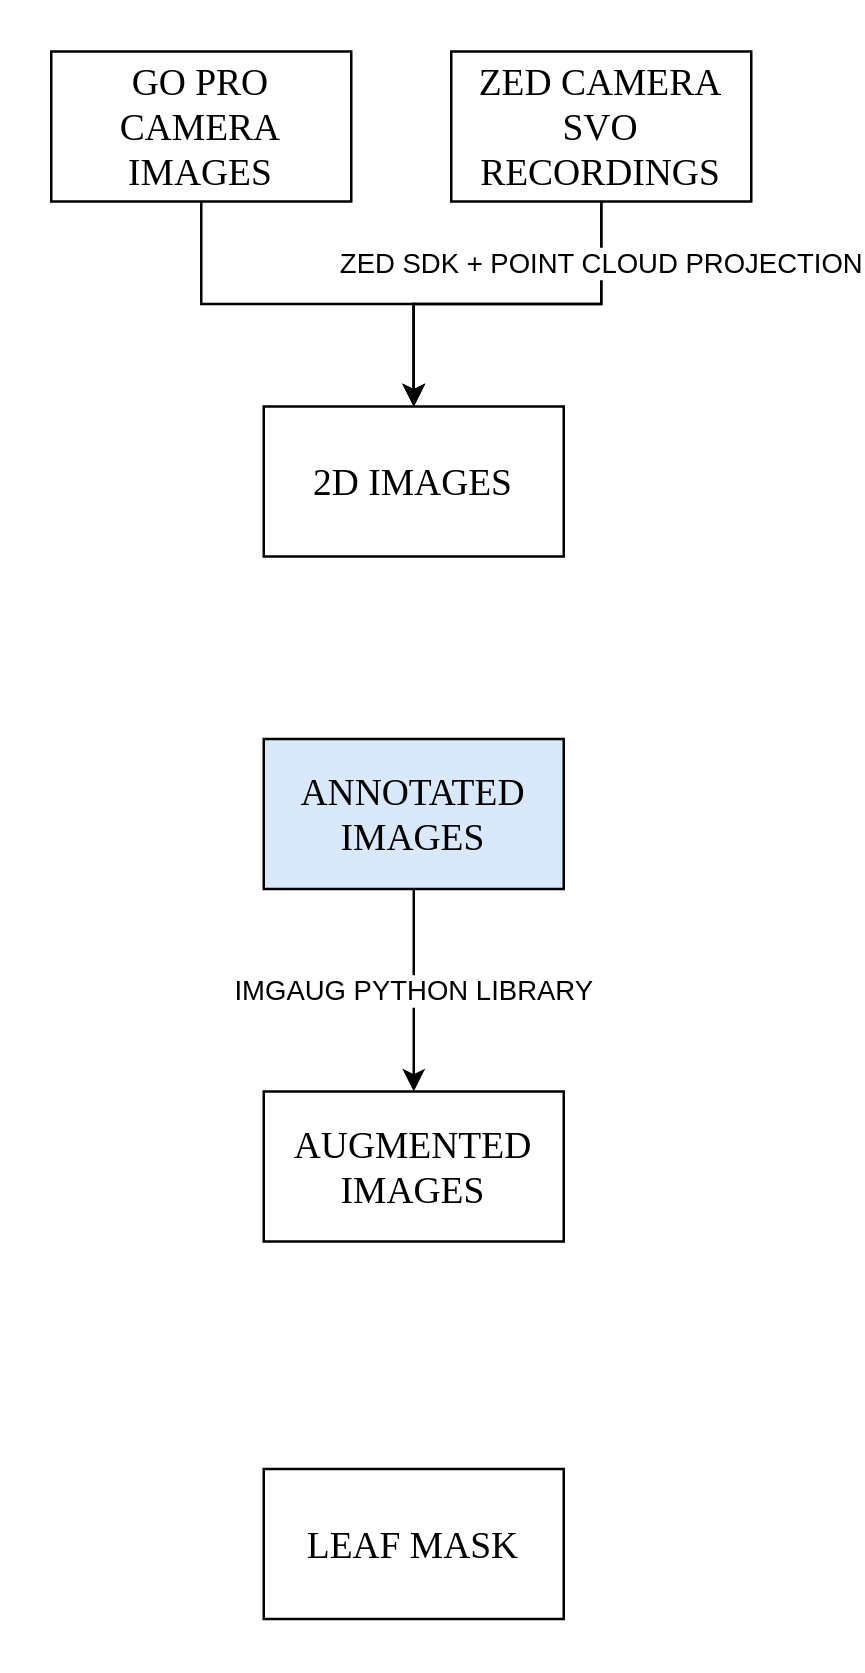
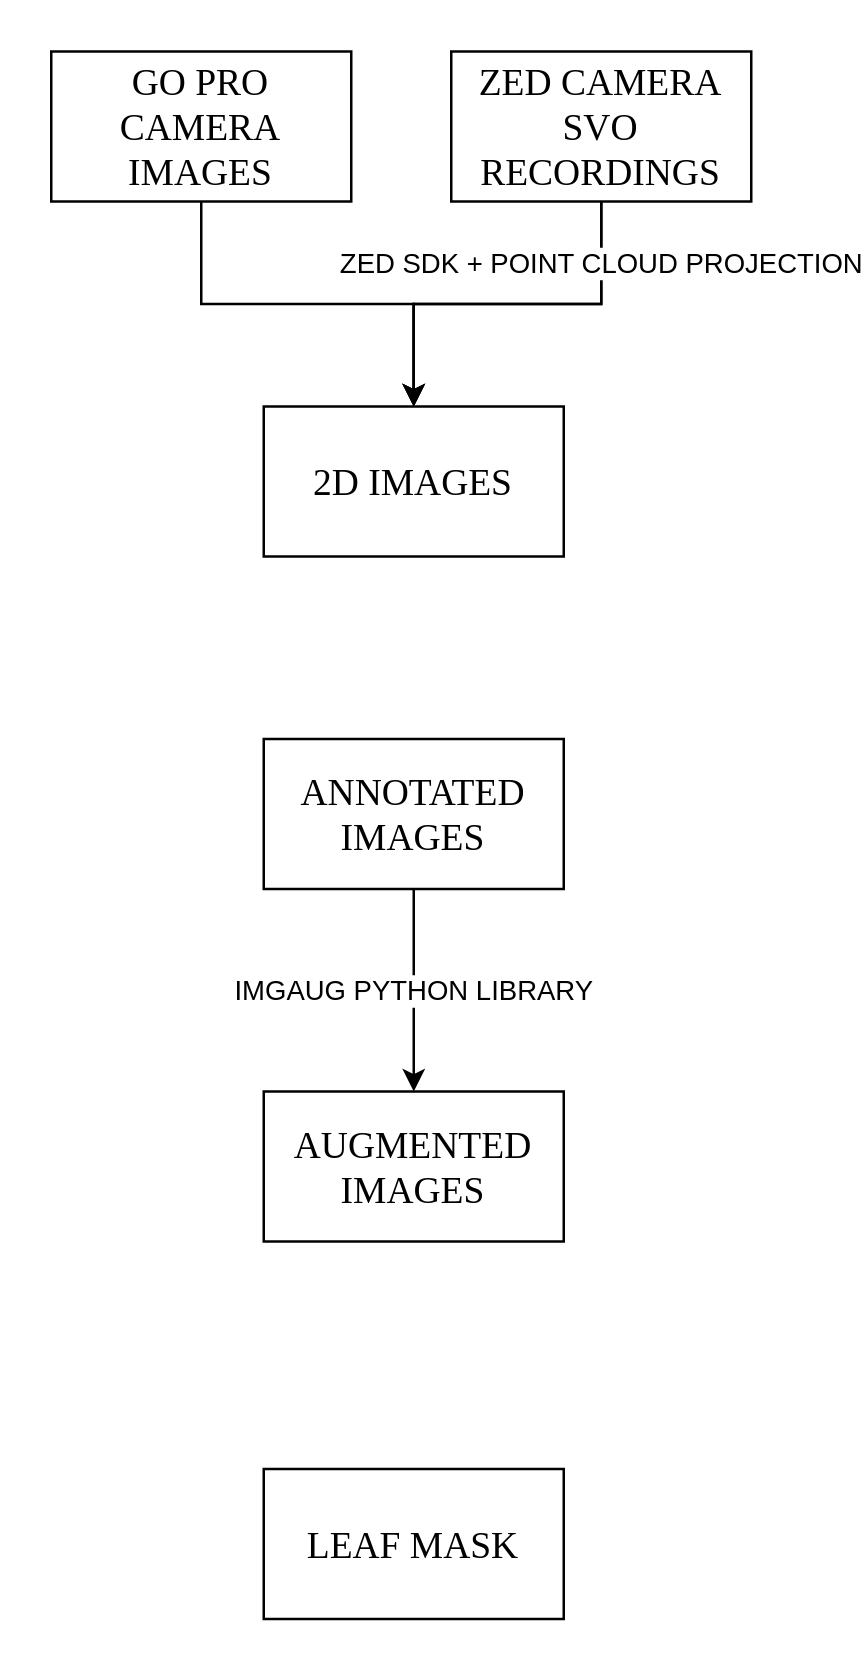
- <mxCell id="11" value="ANNOTATED IMAGES" style="whiteSpace=wrap;html=1;fontSize=15;fontFamily=Verdana;rounded=0;shadow=0;labelBackgroundColor=none;strokeWidth=1;fillColor=#dae8fc;" parent="1" vertex="1"><mxGeometry x="105" y="295" width="120" height="60" as="geometry" /></mxCell>
+ <mxCell id="11" value="ANNOTATED IMAGES" style="whiteSpace=wrap;html=1;fontSize=15;fontFamily=Verdana;rounded=0;shadow=0;labelBackgroundColor=none;strokeWidth=1;" parent="1" vertex="1"><mxGeometry x="105" y="295" width="120" height="60" as="geometry" /></mxCell>
